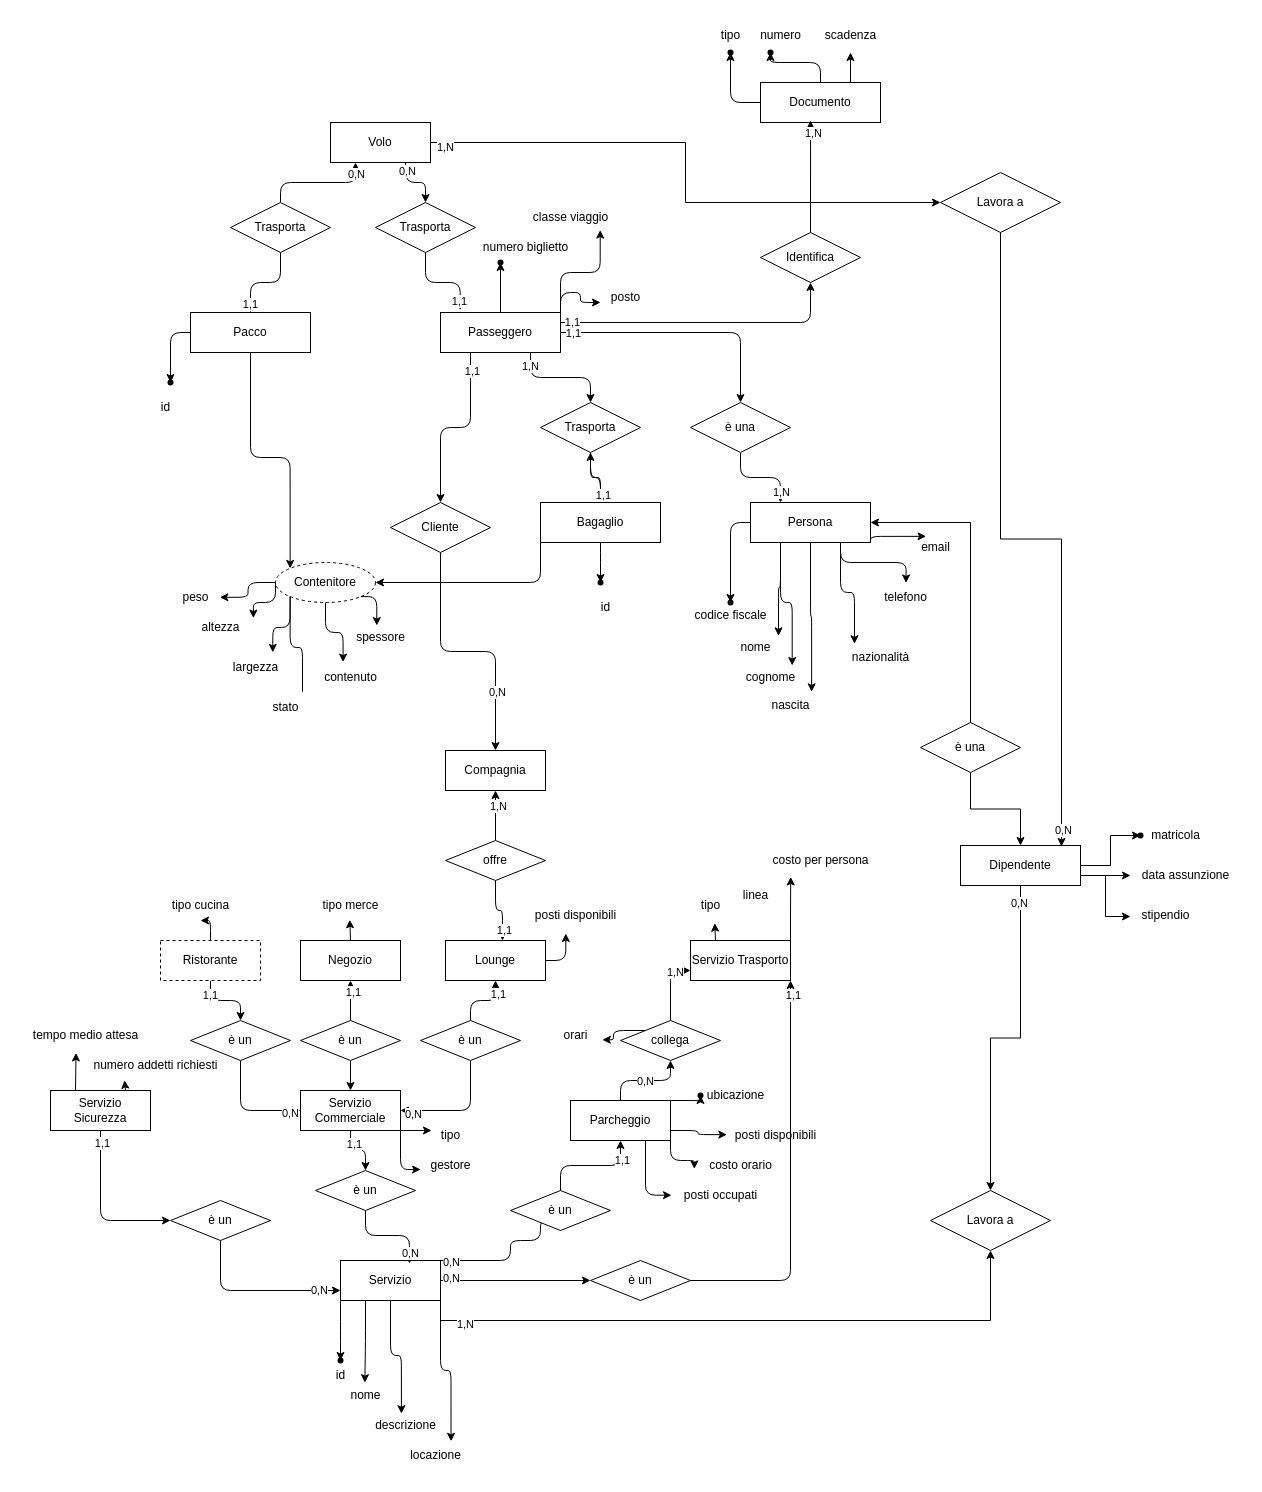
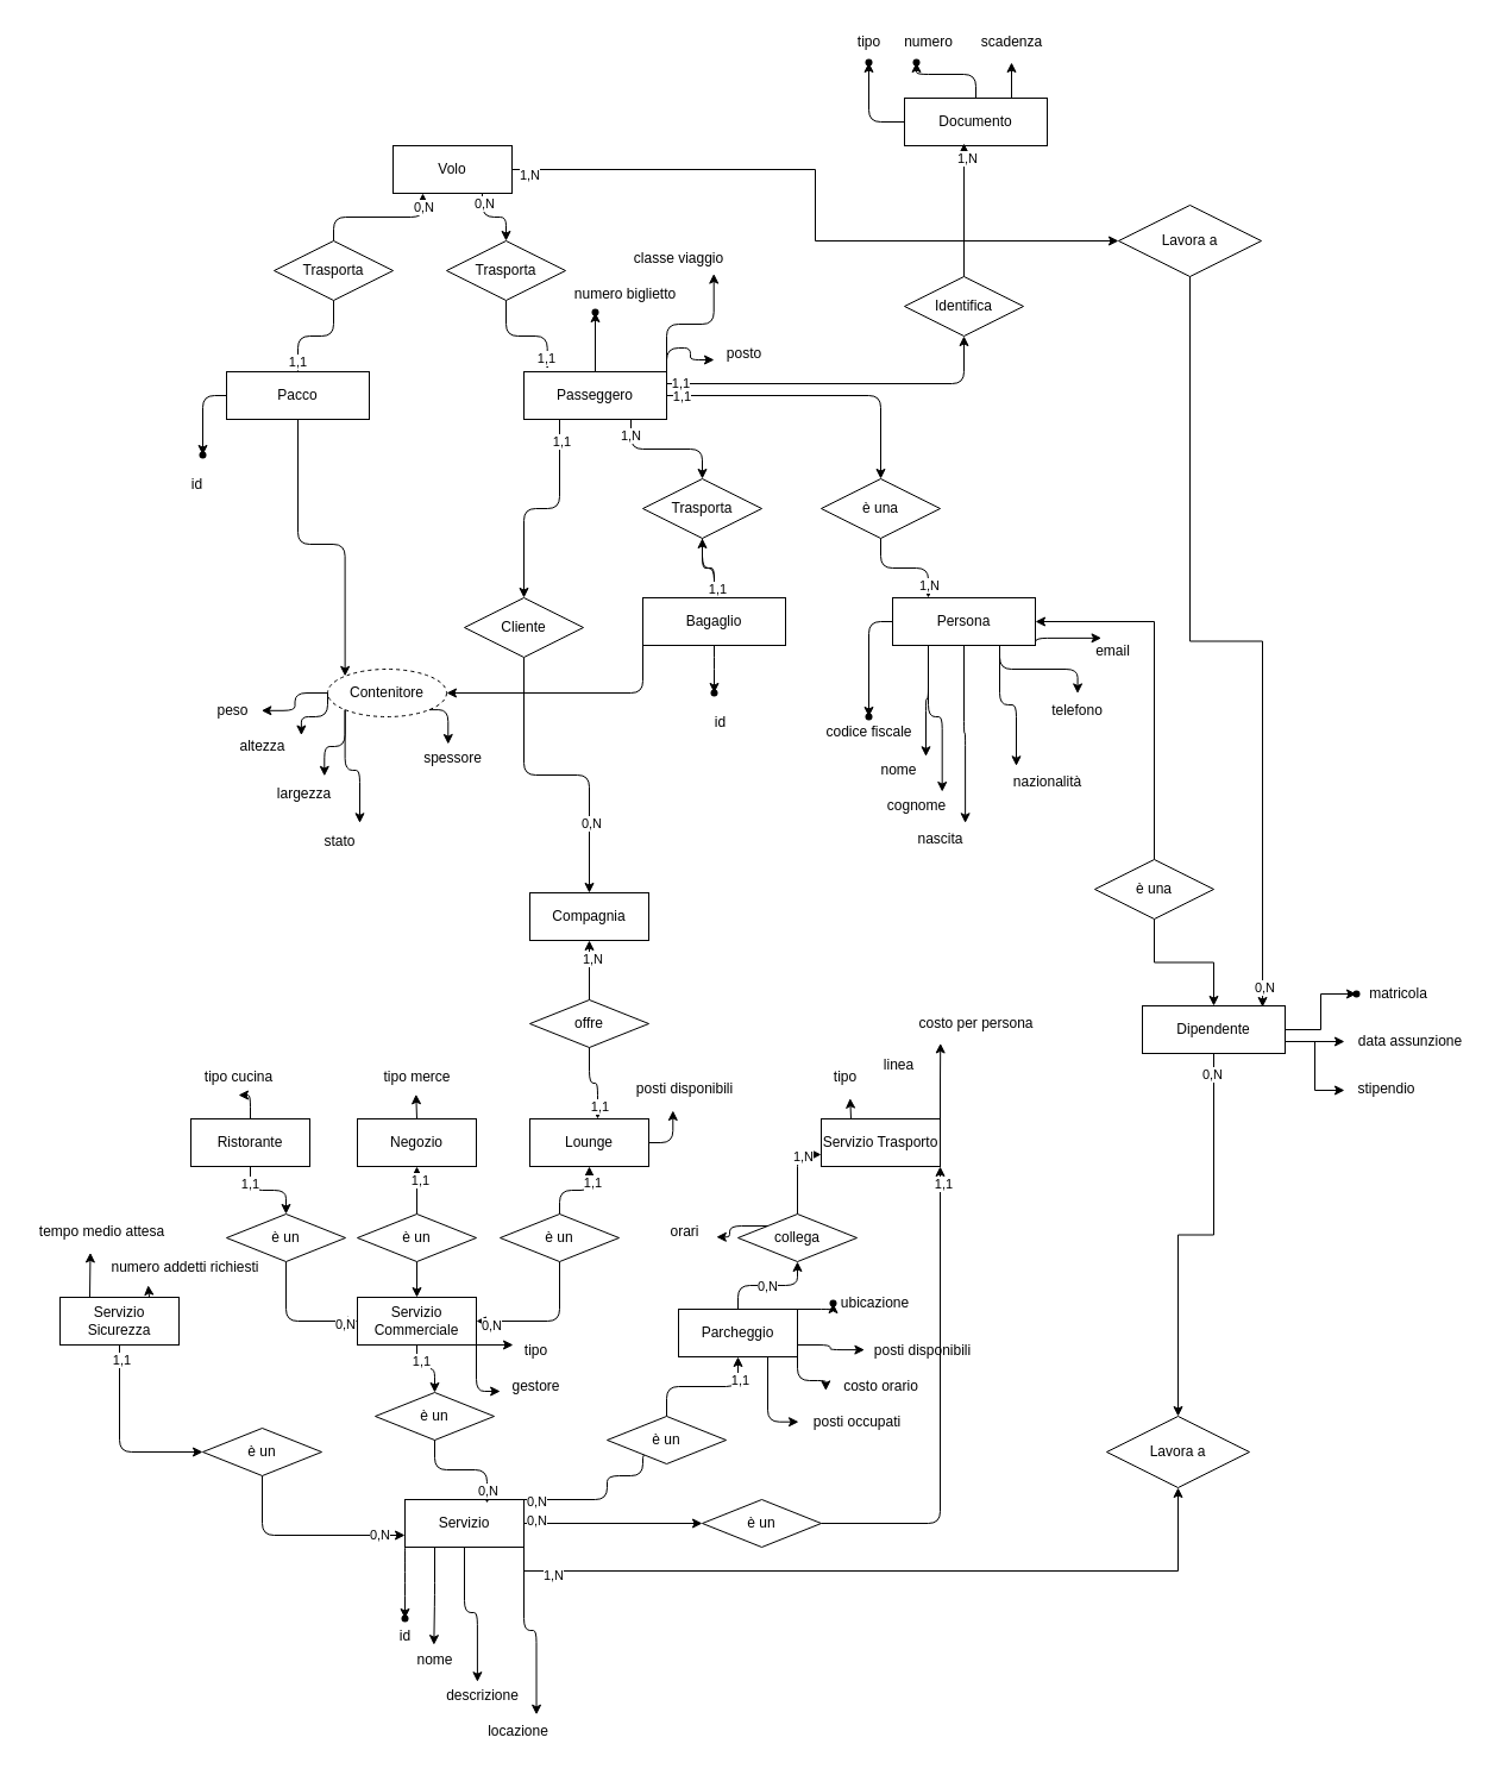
- <mxCell id="156" style="edgeStyle=orthogonalEdgeStyle;orthogonalLoop=1;jettySize=auto;html=1;exitX=0.5;exitY=1;exitDx=0;exitDy=0;entryX=0.407;entryY=-0.014;entryDx=0;entryDy=0;entryPerimeter=0;" parent="1" source="153" target="150" edge="1"><mxGeometry relative="1" as="geometry" /></mxCell>
- <mxCell id="150" value="contenuto" style="text;html=1;align=center;verticalAlign=middle;resizable=0;points=[];autosize=1;strokeColor=none;fillColor=none;" parent="1" vertex="1"><mxGeometry x="310" y="662" width="80" height="30" as="geometry" /></mxCell>
- <mxCell id="157" style="edgeStyle=orthogonalEdgeStyle;orthogonalLoop=1;jettySize=auto;html=1;exitX=0;exitY=1;exitDx=0;exitDy=0;entryX=0.84;entryY=-0.024;entryDx=0;entryDy=0;entryPerimeter=0;endArrow=none;" parent="1" source="153" target="151" edge="1"><mxGeometry relative="1" as="geometry" /></mxCell>
+ <mxCell id="157" style="edgeStyle=orthogonalEdgeStyle;orthogonalLoop=1;jettySize=auto;html=1;exitX=0;exitY=1;exitDx=0;exitDy=0;entryX=0.84;entryY=-0.024;entryDx=0;entryDy=0;entryPerimeter=0;" parent="1" source="153" target="151" edge="1"><mxGeometry relative="1" as="geometry" /></mxCell>
- <mxCell id="6" value="Ristorante" style="whiteSpace=wrap;html=1;align=center;rounded=0;dashed=1;" parent="1" vertex="1"><mxGeometry x="160" y="940" width="100" height="40" as="geometry" /></mxCell>
+ <mxCell id="6" value="Ristorante" style="whiteSpace=wrap;html=1;align=center;rounded=0;" parent="1" vertex="1"><mxGeometry x="160" y="940" width="100" height="40" as="geometry" /></mxCell>
